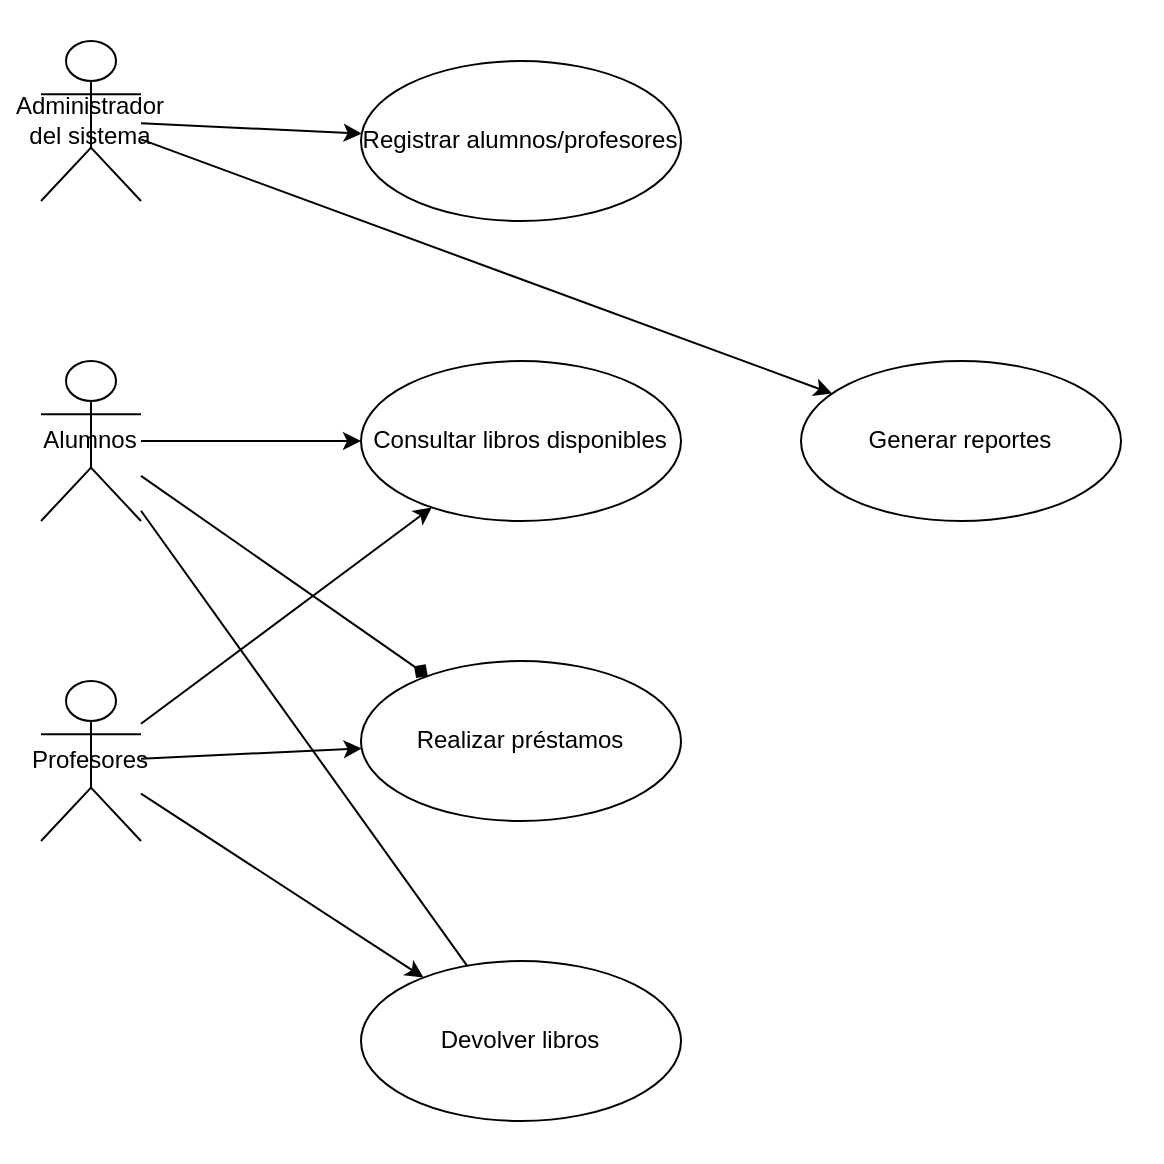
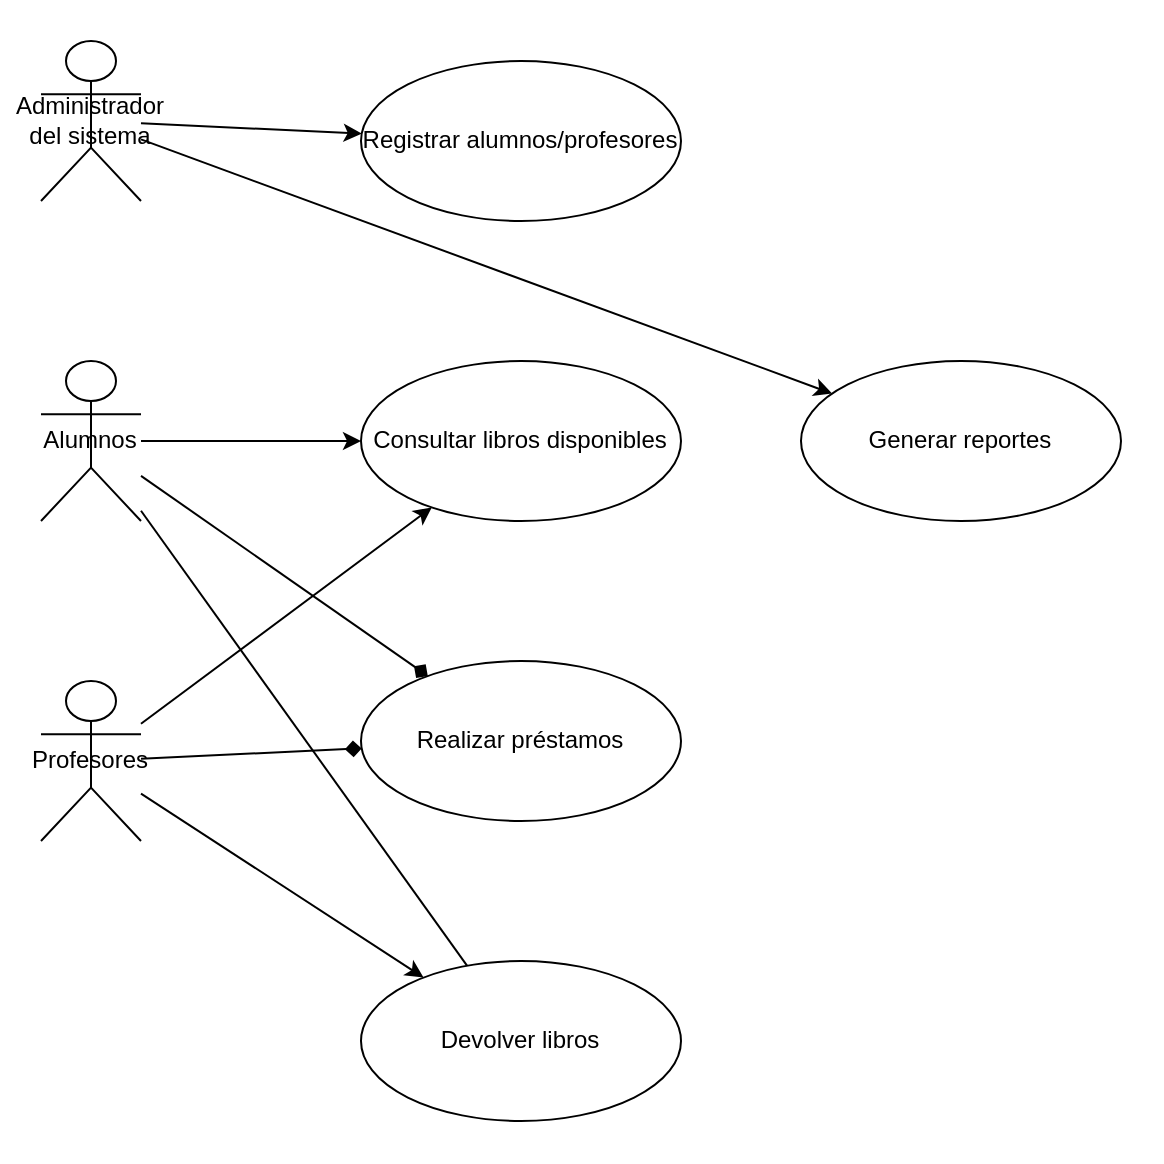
- <mxCell id="14" edge="1" parent="1" source="4" target="7"><mxGeometry relative="1" as="geometry" /></mxCell>
+ <mxCell id="14" edge="1" parent="1" source="4" target="7" style="endArrow=diamond;"><mxGeometry relative="1" as="geometry" /></mxCell>
